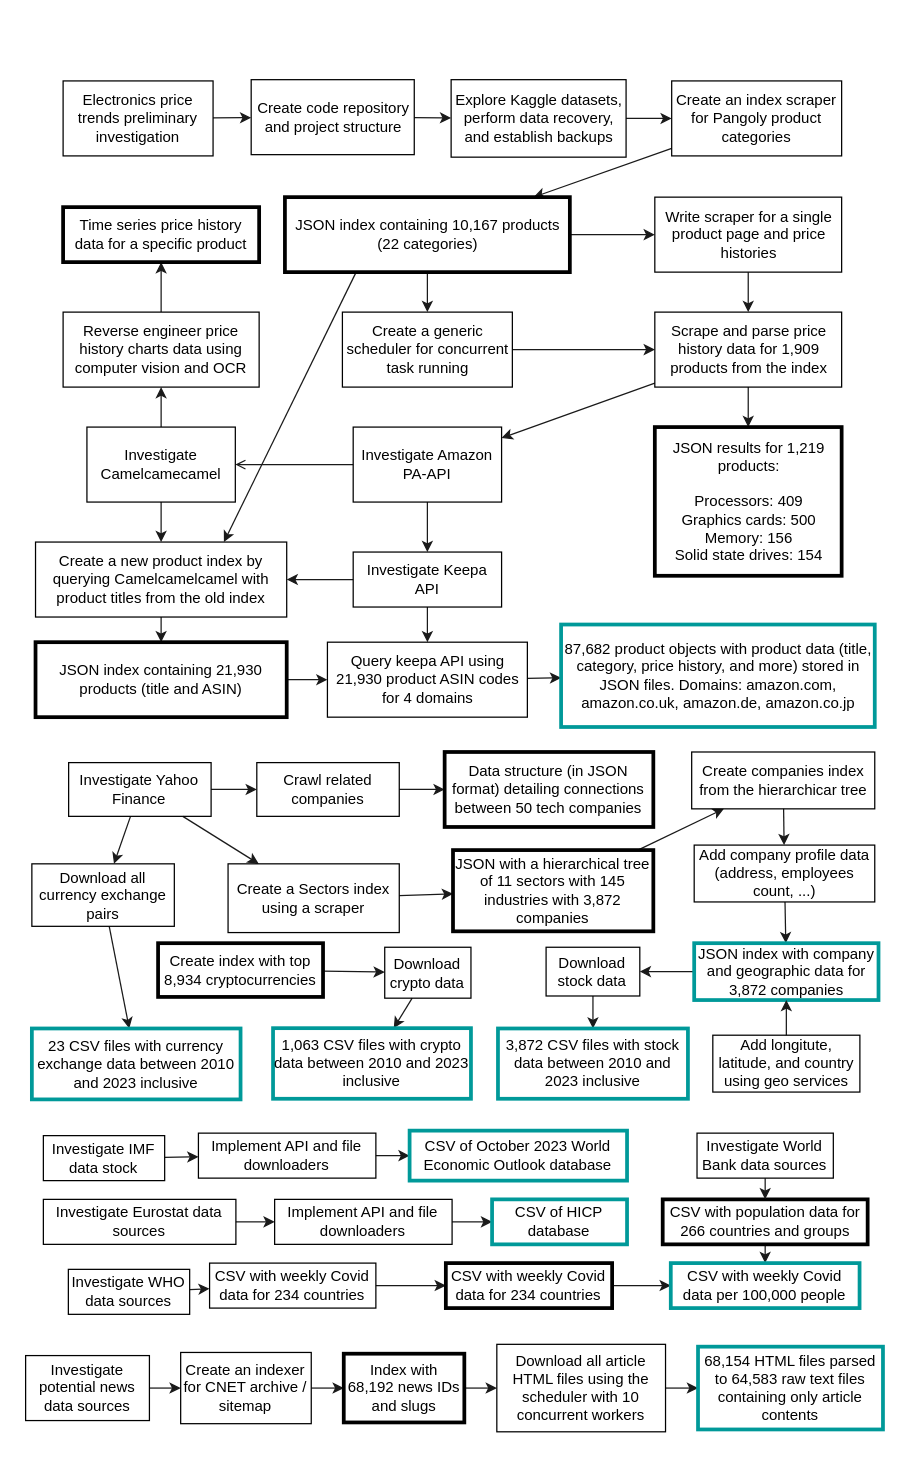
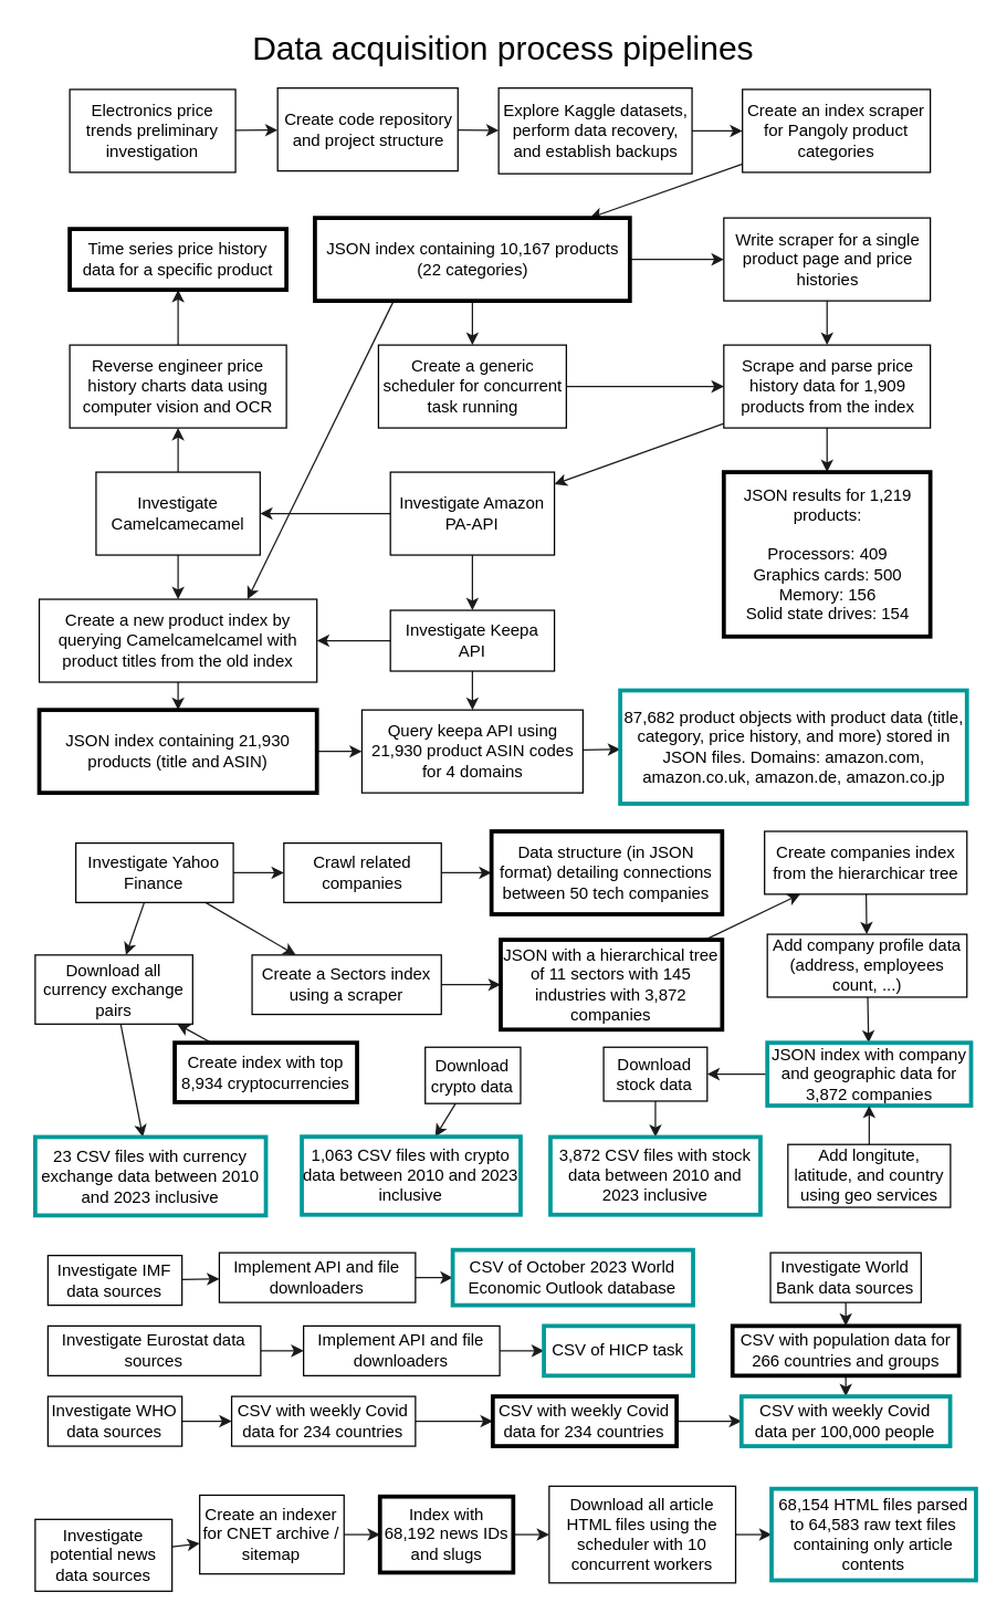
+ <mxCell id="2" value="Data acquisition process pipelines" style="text;html=1;align=center;verticalAlign=middle;whiteSpace=wrap;rounded=0;fontColor=#000000;fontSize=24;" vertex="1" parent="1"><mxGeometry x="178" y="20" width="372" height="30" as="geometry" /></mxCell>
- <mxCell id="23" value="" style="edgeStyle=none;html=1;strokeColor=#1A1A1A;fontSize=24;fontColor=#000000;endArrow=open;" edge="1" parent="1" source="25" target="28"><mxGeometry relative="1" as="geometry" /></mxCell>
+ <mxCell id="23" value="" style="edgeStyle=none;html=1;strokeColor=#1A1A1A;fontSize=24;fontColor=#000000;" edge="1" parent="1" source="25" target="28"><mxGeometry relative="1" as="geometry" /></mxCell>
- <mxCell id="49" value="&lt;font color=&quot;#000000&quot;&gt;Create a Sectors index using a scraper&lt;/font&gt;" style="rounded=0;whiteSpace=wrap;html=1;fillColor=none;strokeColor=#000000;strokeWidth=1;" vertex="1" parent="1"><mxGeometry x="182" y="690.5" width="137" height="55" as="geometry" /></mxCell>
+ <mxCell id="49" value="&lt;font color=&quot;#000000&quot;&gt;Create a Sectors index using a scraper&lt;/font&gt;" style="rounded=0;whiteSpace=wrap;html=1;fillColor=none;strokeColor=#000000;strokeWidth=1;" vertex="1" parent="1"><mxGeometry x="182" y="690.5" width="137" height="43" as="geometry" /></mxCell>
- <mxCell id="64" value="" style="edgeStyle=none;html=1;strokeColor=#1A1A1A;fontSize=12;fontColor=#000000;" edge="1" parent="1" source="65" target="69"><mxGeometry relative="1" as="geometry" /></mxCell>
+ <mxCell id="64" value="" style="edgeStyle=none;html=1;strokeColor=#1A1A1A;fontSize=12;fontColor=#000000;" edge="1" parent="1" source="65" target="67"><mxGeometry relative="1" as="geometry" /></mxCell>
- <mxCell id="73" value="&lt;font color=&quot;#000000&quot;&gt;Investigate IMF data stock&lt;/font&gt;" style="rounded=0;whiteSpace=wrap;html=1;fillColor=none;strokeColor=#000000;strokeWidth=1;" vertex="1" parent="1"><mxGeometry x="34.2" y="908" width="97.07" height="36" as="geometry" /></mxCell>
+ <mxCell id="73" value="&lt;font color=&quot;#000000&quot;&gt;Investigate IMF data sources&lt;/font&gt;" style="rounded=0;whiteSpace=wrap;html=1;fillColor=none;strokeColor=#000000;strokeWidth=1;" vertex="1" parent="1"><mxGeometry x="34.2" y="908" width="97.07" height="36" as="geometry" /></mxCell>
- <mxCell id="81" value="&lt;span style=&quot;color: rgb(0, 0, 0);&quot;&gt;CSV of HICP database&lt;/span&gt;" style="rounded=0;whiteSpace=wrap;html=1;fillColor=none;strokeColor=#009999;strokeWidth=3;" vertex="1" parent="1"><mxGeometry x="393.27" y="959" width="108" height="36" as="geometry" /></mxCell>
+ <mxCell id="81" value="&lt;span style=&quot;color: rgb(0, 0, 0);&quot;&gt;CSV of HICP task&lt;/span&gt;" style="rounded=0;whiteSpace=wrap;html=1;fillColor=none;strokeColor=#009999;strokeWidth=3;" vertex="1" parent="1"><mxGeometry x="393.27" y="959" width="108" height="36" as="geometry" /></mxCell>
- <mxCell id="83" value="&lt;font color=&quot;#000000&quot;&gt;Investigate WHO data sources&lt;/font&gt;" style="rounded=0;whiteSpace=wrap;html=1;fillColor=none;strokeColor=#000000;strokeWidth=1;" vertex="1" parent="1"><mxGeometry x="54.2" y="1015" width="97.07" height="36" as="geometry" /></mxCell>
+ <mxCell id="83" value="&lt;font color=&quot;#000000&quot;&gt;Investigate WHO data sources&lt;/font&gt;" style="rounded=0;whiteSpace=wrap;html=1;fillColor=none;strokeColor=#000000;strokeWidth=1;" vertex="1" parent="1"><mxGeometry x="34.2" y="1010" width="97.07" height="36" as="geometry" /></mxCell>
- <mxCell id="94" value="&lt;font color=&quot;#000000&quot;&gt;Investigate potential news data sources&lt;/font&gt;" style="rounded=0;whiteSpace=wrap;html=1;fillColor=none;strokeColor=#000000;strokeWidth=1;" vertex="1" parent="1"><mxGeometry x="20" y="1084" width="99.07" height="52" as="geometry" /></mxCell>
+ <mxCell id="94" value="&lt;font color=&quot;#000000&quot;&gt;Investigate potential news data sources&lt;/font&gt;" style="rounded=0;whiteSpace=wrap;html=1;fillColor=none;strokeColor=#000000;strokeWidth=1;" vertex="1" parent="1"><mxGeometry x="25" y="1099" width="99.07" height="52" as="geometry" /></mxCell>
